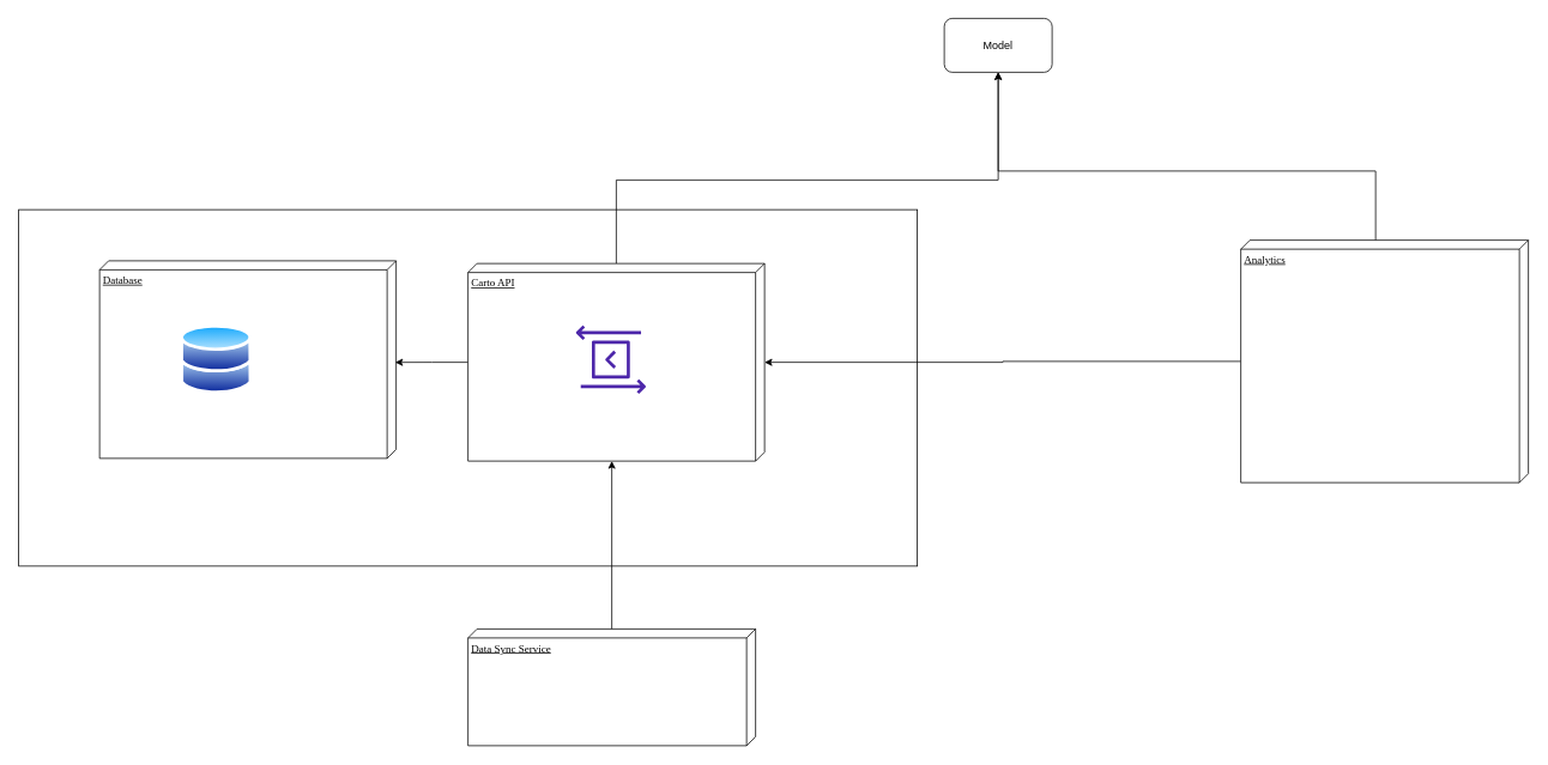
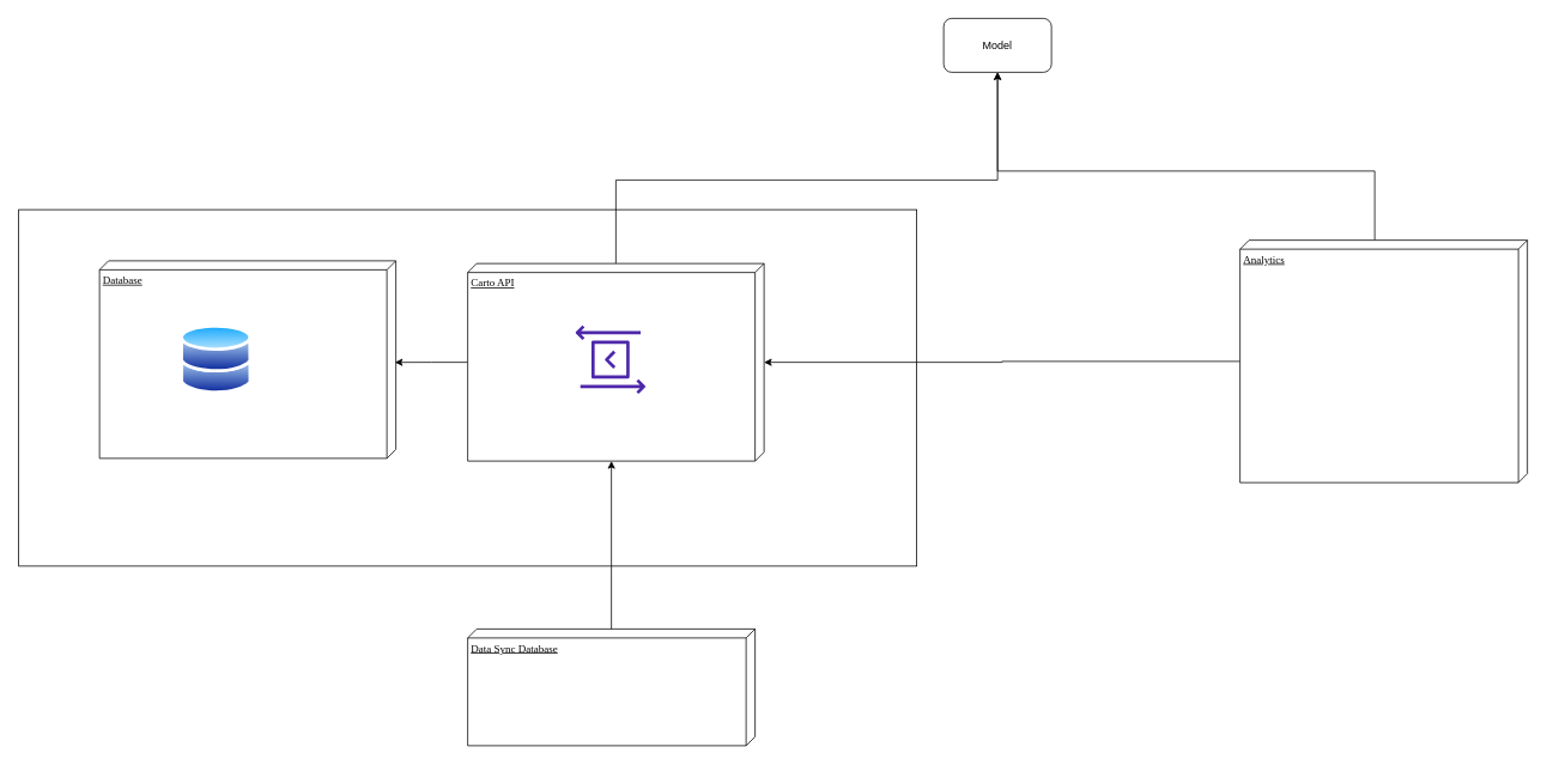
- <mxCell id="13" value="Data Sync Service" style="verticalAlign=top;align=left;spacingTop=8;spacingLeft=2;spacingRight=12;shape=cube;size=10;direction=south;fontStyle=4;html=1;rounded=0;shadow=0;comic=0;labelBackgroundColor=none;strokeWidth=1;fontFamily=Verdana;fontSize=12" vertex="1" parent="1"><mxGeometry x="520" y="700" width="320" height="130" as="geometry" /></mxCell>
+ <mxCell id="13" value="Data Sync Database" style="verticalAlign=top;align=left;spacingTop=8;spacingLeft=2;spacingRight=12;shape=cube;size=10;direction=south;fontStyle=4;html=1;rounded=0;shadow=0;comic=0;labelBackgroundColor=none;strokeWidth=1;fontFamily=Verdana;fontSize=12" vertex="1" parent="1"><mxGeometry x="520" y="700" width="320" height="130" as="geometry" /></mxCell>
